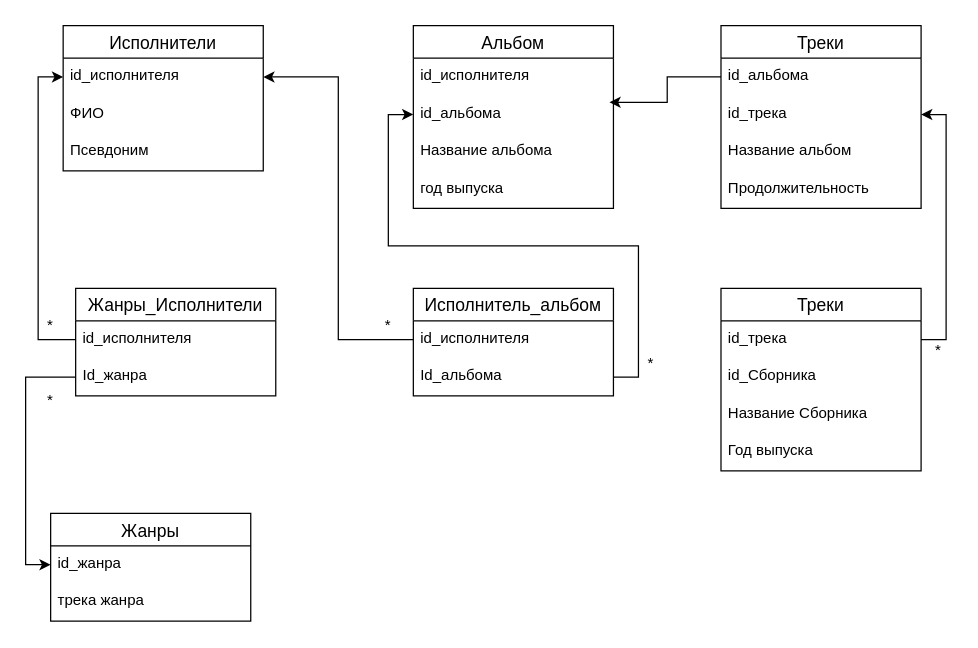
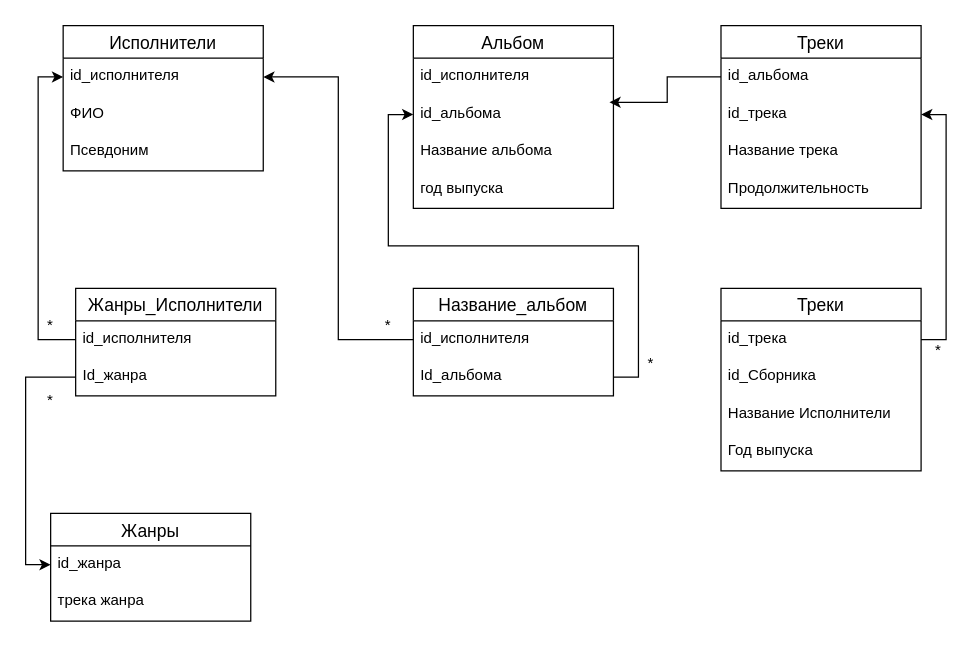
- <mxCell id="20" value="Название альбом" style="text;strokeColor=none;fillColor=none;spacingLeft=4;spacingRight=4;overflow=hidden;rotatable=0;points=[[0,0.5],[1,0.5]];portConstraint=eastwest;fontSize=12;" parent="17" vertex="1"><mxGeometry y="86" width="160" height="30" as="geometry" /></mxCell>
+ <mxCell id="20" value="Название трека" style="text;strokeColor=none;fillColor=none;spacingLeft=4;spacingRight=4;overflow=hidden;rotatable=0;points=[[0,0.5],[1,0.5]];portConstraint=eastwest;fontSize=12;" parent="17" vertex="1"><mxGeometry y="86" width="160" height="30" as="geometry" /></mxCell>
- <mxCell id="27" value="Исполнитель_альбом" style="swimlane;fontStyle=0;childLayout=stackLayout;horizontal=1;startSize=26;horizontalStack=0;resizeParent=1;resizeParentMax=0;resizeLast=0;collapsible=1;marginBottom=0;align=center;fontSize=14;" parent="1" vertex="1"><mxGeometry x="330" y="230" width="160" height="86" as="geometry" /></mxCell>
+ <mxCell id="27" value="Название_альбом" style="swimlane;fontStyle=0;childLayout=stackLayout;horizontal=1;startSize=26;horizontalStack=0;resizeParent=1;resizeParentMax=0;resizeLast=0;collapsible=1;marginBottom=0;align=center;fontSize=14;" parent="1" vertex="1"><mxGeometry x="330" y="230" width="160" height="86" as="geometry" /></mxCell>
- <mxCell id="37" value="Название Сборника" style="text;strokeColor=none;fillColor=none;spacingLeft=4;spacingRight=4;overflow=hidden;rotatable=0;points=[[0,0.5],[1,0.5]];portConstraint=eastwest;fontSize=12;" vertex="1" parent="34"><mxGeometry y="86" width="160" height="30" as="geometry" /></mxCell>
+ <mxCell id="37" value="Название Исполнители" style="text;strokeColor=none;fillColor=none;spacingLeft=4;spacingRight=4;overflow=hidden;rotatable=0;points=[[0,0.5],[1,0.5]];portConstraint=eastwest;fontSize=12;" vertex="1" parent="34"><mxGeometry y="86" width="160" height="30" as="geometry" /></mxCell>
